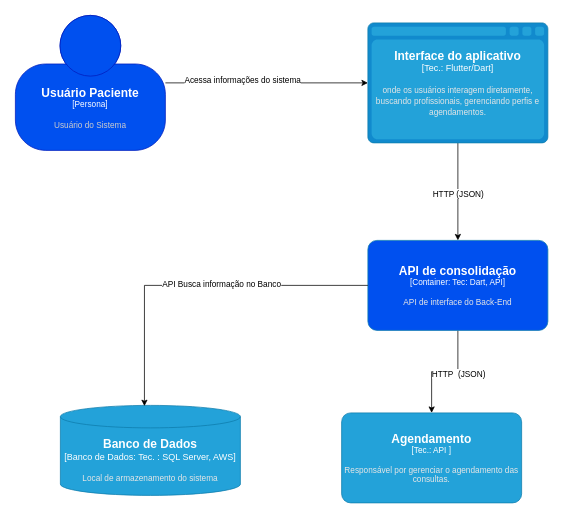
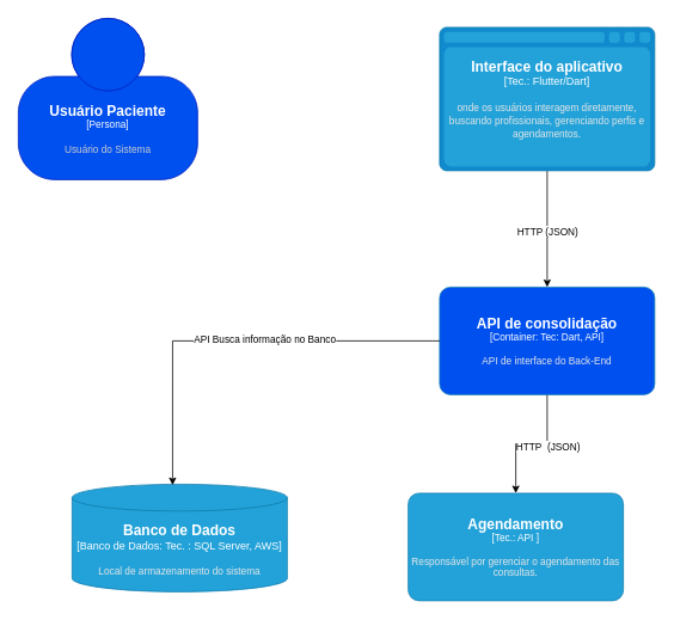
- <mxCell id="2" style="edgeStyle=orthogonalEdgeStyle;rounded=0;orthogonalLoop=1;jettySize=auto;html=1;" parent="1" source="4" target="7" edge="1"><mxGeometry relative="1" as="geometry" /></mxCell>
- <mxCell id="3" value="Acessa informações do sistema" style="edgeLabel;html=1;align=center;verticalAlign=middle;resizable=0;points=[];" parent="2" vertex="1" connectable="0"><mxGeometry x="-0.244" y="4" relative="1" as="geometry"><mxPoint as="offset" /></mxGeometry></mxCell>
